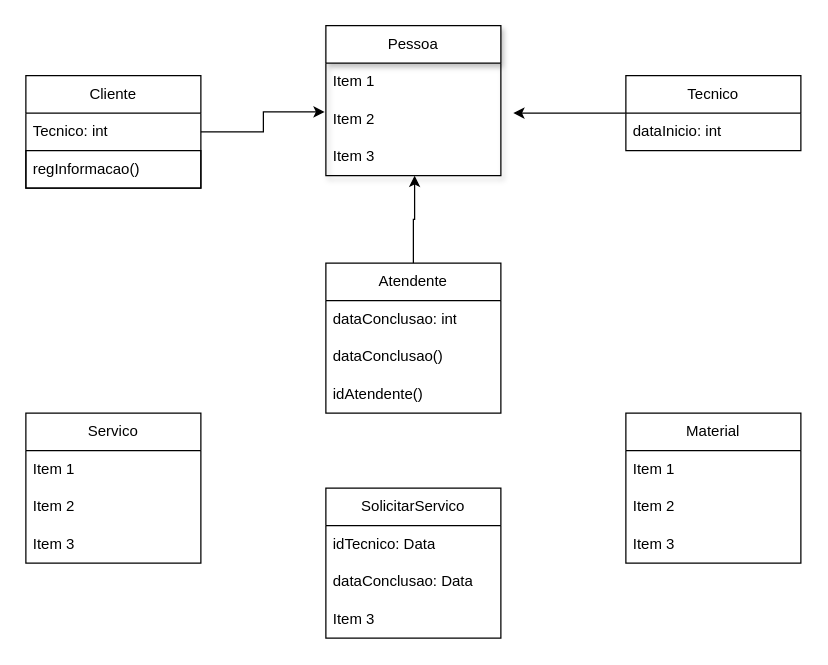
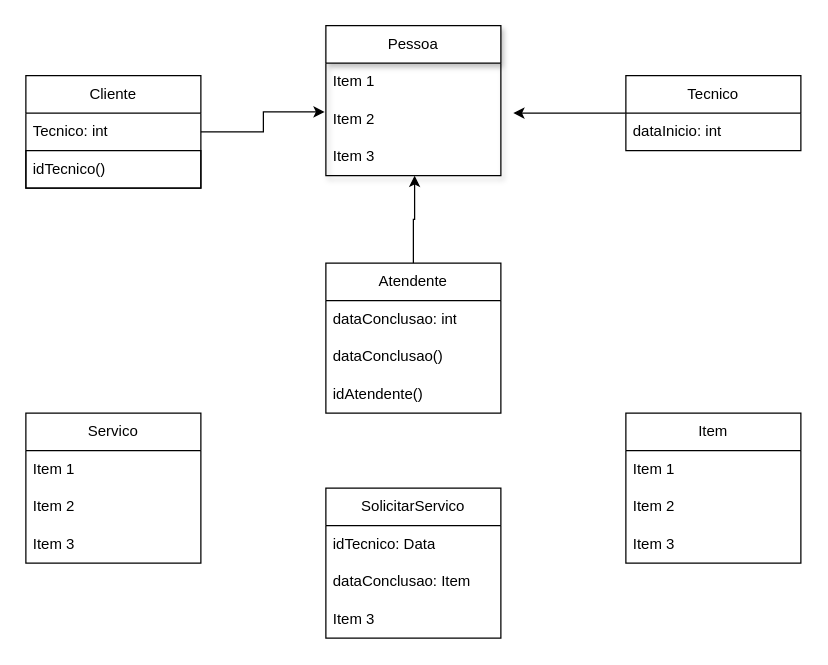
- <mxCell id="6" value="regInformacao()" style="text;align=left;verticalAlign=middle;spacingLeft=4;spacingRight=4;overflow=hidden;points=[[0,0.5],[1,0.5]];portConstraint=eastwest;rotatable=0;whiteSpace=wrap;html=1;shadow=0;swimlaneLine=1;labelBackgroundColor=none;labelBorderColor=none;strokeColor=default;" vertex="1" parent="4"><mxGeometry y="60" width="140" height="30" as="geometry" /></mxCell>
+ <mxCell id="6" value="idTecnico()" style="text;align=left;verticalAlign=middle;spacingLeft=4;spacingRight=4;overflow=hidden;points=[[0,0.5],[1,0.5]];portConstraint=eastwest;rotatable=0;whiteSpace=wrap;html=1;shadow=0;swimlaneLine=1;labelBackgroundColor=none;labelBorderColor=none;strokeColor=default;" vertex="1" parent="4"><mxGeometry y="60" width="140" height="30" as="geometry" /></mxCell>
- <mxCell id="7" value="Material" style="swimlane;fontStyle=0;childLayout=stackLayout;horizontal=1;startSize=30;horizontalStack=0;resizeParent=1;resizeParentMax=0;resizeLast=0;collapsible=1;marginBottom=0;whiteSpace=wrap;html=1;shadow=0;swimlaneLine=1;labelBackgroundColor=none;labelBorderColor=none;" vertex="1" parent="1"><mxGeometry x="500" y="330" width="140" height="120" as="geometry" /></mxCell>
+ <mxCell id="7" value="Item" style="swimlane;fontStyle=0;childLayout=stackLayout;horizontal=1;startSize=30;horizontalStack=0;resizeParent=1;resizeParentMax=0;resizeLast=0;collapsible=1;marginBottom=0;whiteSpace=wrap;html=1;shadow=0;swimlaneLine=1;labelBackgroundColor=none;labelBorderColor=none;" vertex="1" parent="1"><mxGeometry x="500" y="330" width="140" height="120" as="geometry" /></mxCell>
- <mxCell id="21" value="dataConclusao: Data" style="text;align=left;verticalAlign=middle;spacingLeft=4;spacingRight=4;overflow=hidden;points=[[0,0.5],[1,0.5]];portConstraint=eastwest;rotatable=0;whiteSpace=wrap;html=1;shadow=0;swimlaneLine=1;labelBackgroundColor=none;labelBorderColor=none;" vertex="1" parent="19"><mxGeometry y="60" width="140" height="30" as="geometry" /></mxCell>
+ <mxCell id="21" value="dataConclusao: Item" style="text;align=left;verticalAlign=middle;spacingLeft=4;spacingRight=4;overflow=hidden;points=[[0,0.5],[1,0.5]];portConstraint=eastwest;rotatable=0;whiteSpace=wrap;html=1;shadow=0;swimlaneLine=1;labelBackgroundColor=none;labelBorderColor=none;" vertex="1" parent="19"><mxGeometry y="60" width="140" height="30" as="geometry" /></mxCell>
